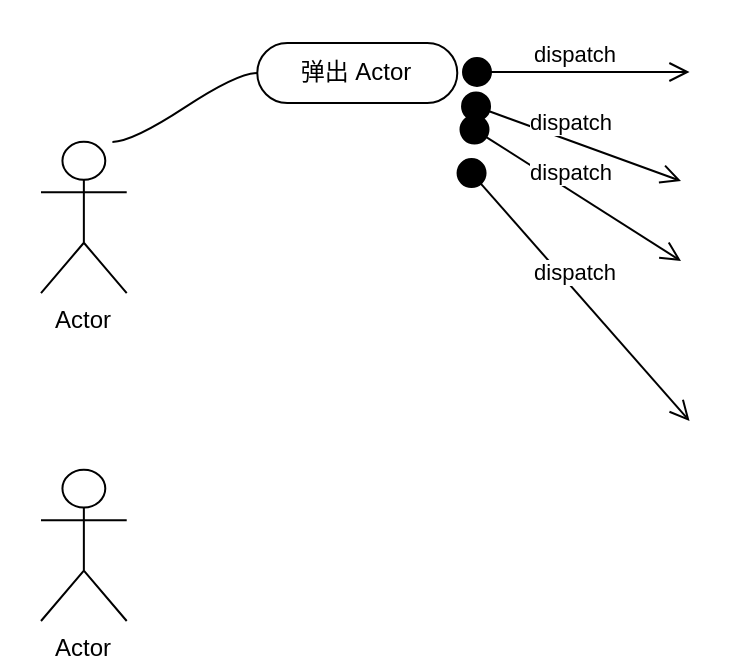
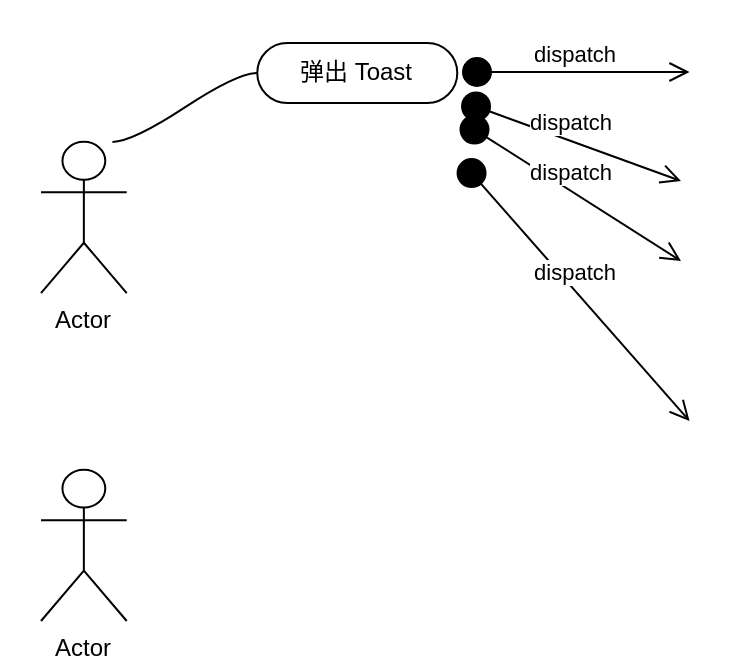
- <mxCell id="6" value="弹出 Actor" style="whiteSpace=wrap;html=1;rounded=1;arcSize=50;align=center;verticalAlign=middle;strokeWidth=1;autosize=1;spacing=4;treeFolding=1;treeMoving=1;newEdgeStyle={&quot;edgeStyle&quot;:&quot;entityRelationEdgeStyle&quot;,&quot;startArrow&quot;:&quot;none&quot;,&quot;endArrow&quot;:&quot;none&quot;,&quot;segment&quot;:10,&quot;curved&quot;:1};" vertex="1" parent="4"><mxGeometry x="108.143" y="1" width="100" height="30" as="geometry" /></mxCell>
+ <mxCell id="6" value="弹出 Toast" style="whiteSpace=wrap;html=1;rounded=1;arcSize=50;align=center;verticalAlign=middle;strokeWidth=1;autosize=1;spacing=4;treeFolding=1;treeMoving=1;newEdgeStyle={&quot;edgeStyle&quot;:&quot;entityRelationEdgeStyle&quot;,&quot;startArrow&quot;:&quot;none&quot;,&quot;endArrow&quot;:&quot;none&quot;,&quot;segment&quot;:10,&quot;curved&quot;:1};" vertex="1" parent="4"><mxGeometry x="108.143" y="1" width="100" height="30" as="geometry" /></mxCell>
